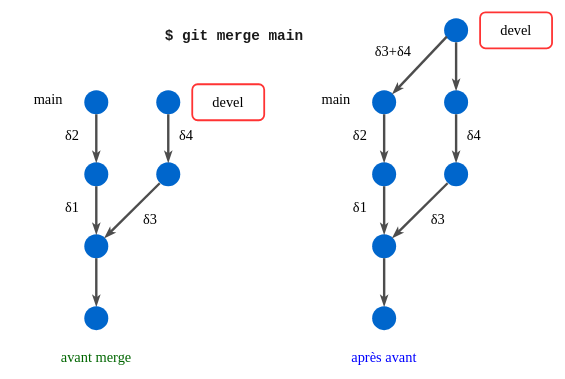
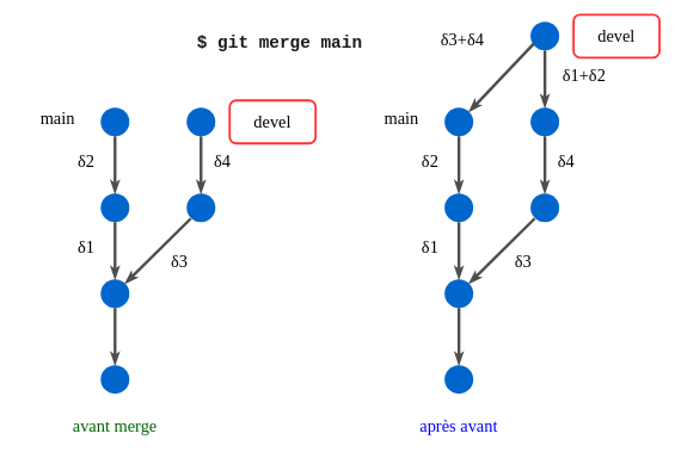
- <mxCell id="33" value="δ3+δ4" style="text;html=1;strokeColor=none;fillColor=none;align=center;verticalAlign=middle;whiteSpace=wrap;rounded=0;fontFamily=Verdana;fontSize=24;fontColor=default;" vertex="1" parent="1"><mxGeometry x="580" y="70" width="150" height="30" as="geometry" /></mxCell>
+ <mxCell id="33" value="δ3+δ4" style="text;html=1;strokeColor=none;fillColor=none;align=center;verticalAlign=middle;whiteSpace=wrap;rounded=0;fontFamily=Verdana;fontSize=24;fontColor=default;" vertex="1" parent="1"><mxGeometry x="570" y="40" width="150" height="30" as="geometry" /></mxCell>
+ <mxCell id="34" value="δ1+δ2" style="text;html=1;strokeColor=none;fillColor=none;align=center;verticalAlign=middle;whiteSpace=wrap;rounded=0;fontFamily=Verdana;fontSize=24;fontColor=default;" vertex="1" parent="1"><mxGeometry x="760" y="90" width="110" height="31" as="geometry" /></mxCell>
